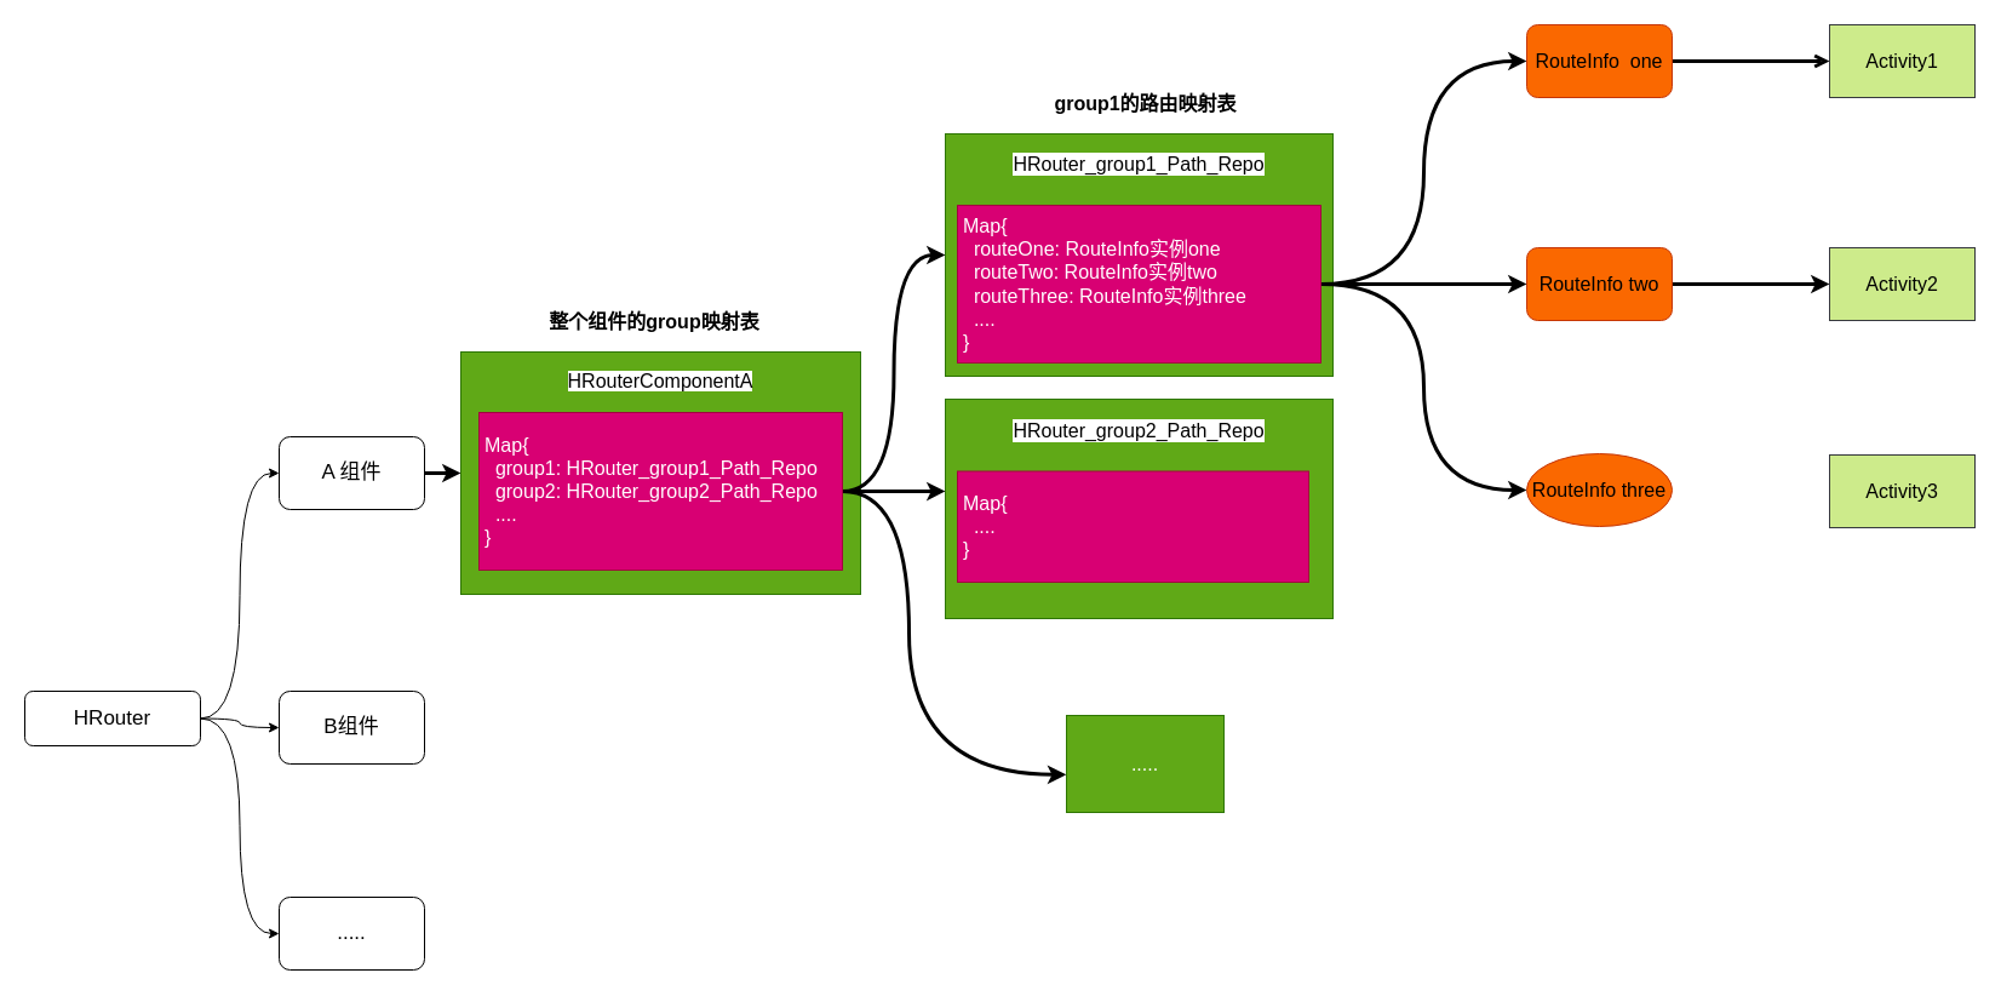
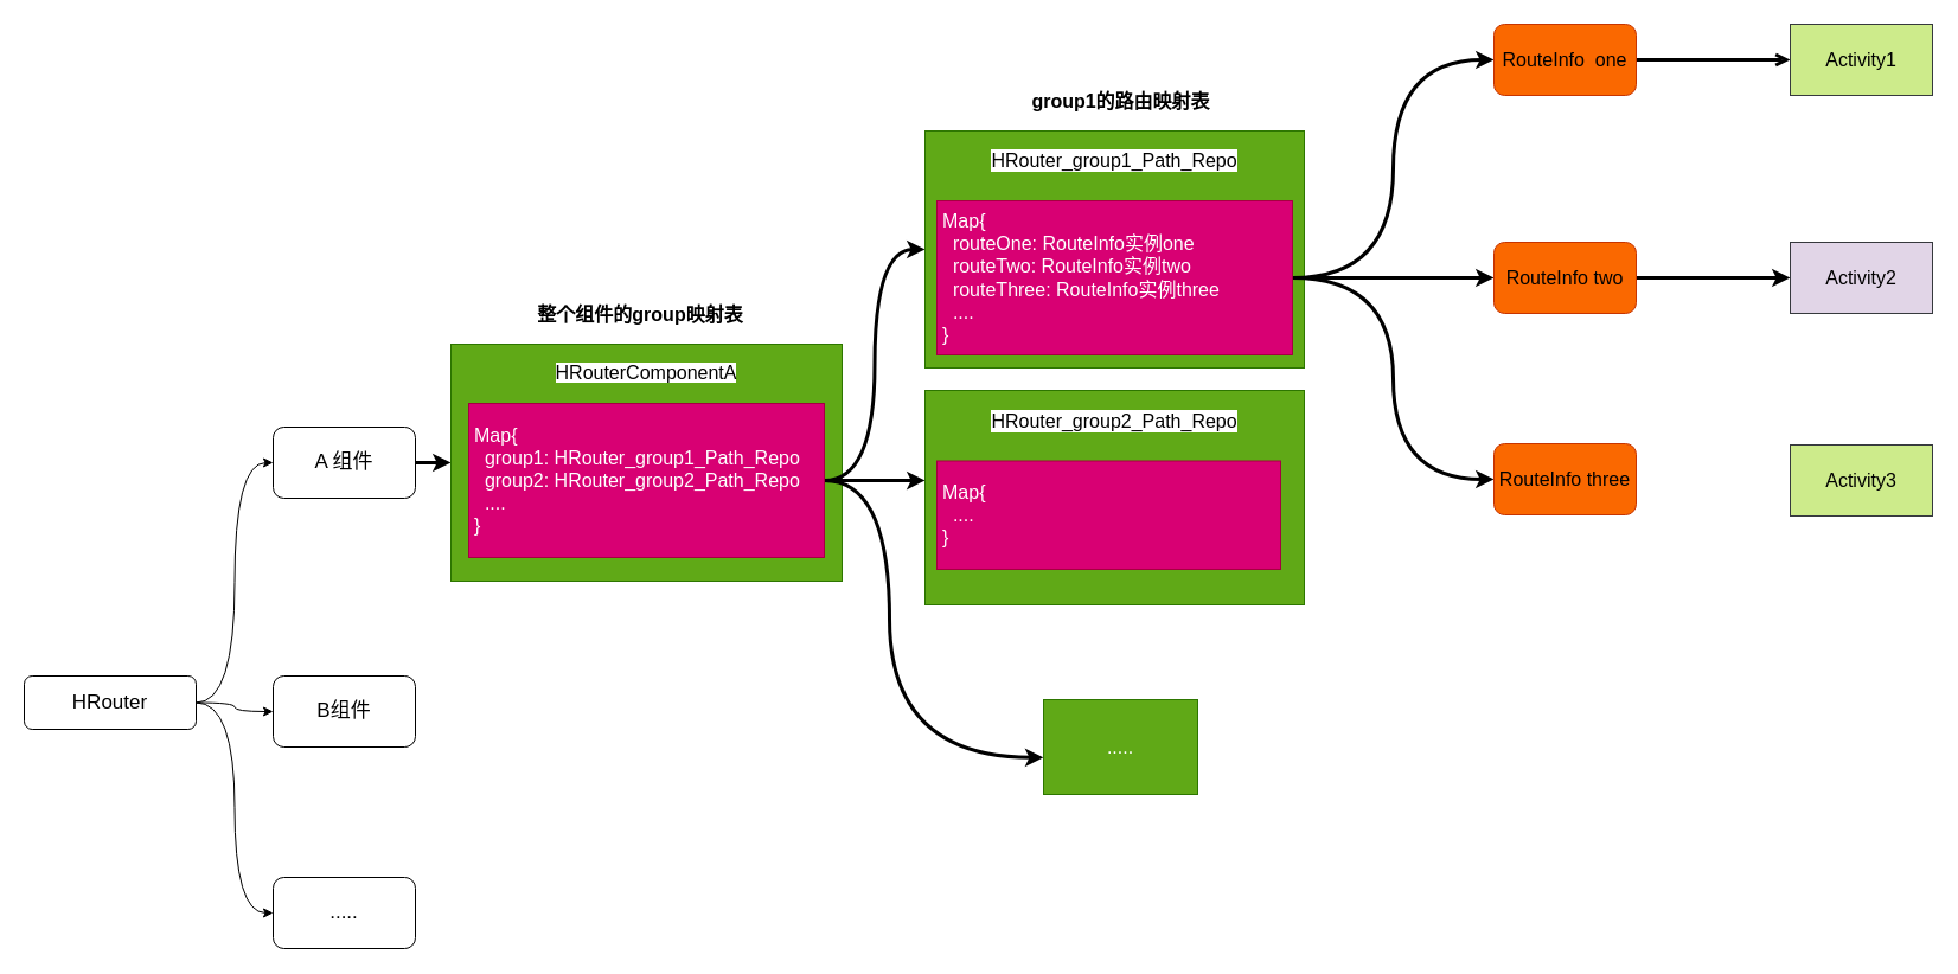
- <mxCell id="34" value="Activity2" style="rounded=0;whiteSpace=wrap;html=1;labelBackgroundColor=none;fontSize=16;labelBorderColor=none;fillColor=#cdeb8b;strokeColor=#36393d;" vertex="1" parent="1"><mxGeometry x="1510" y="204" width="120" height="60" as="geometry" /></mxCell>
+ <mxCell id="34" value="Activity2" style="rounded=0;whiteSpace=wrap;html=1;labelBackgroundColor=none;fontSize=16;labelBorderColor=none;fillColor=#e1d5e7;strokeColor=#36393d;" vertex="1" parent="1"><mxGeometry x="1510" y="204" width="120" height="60" as="geometry" /></mxCell>
- <mxCell id="32" value="RouteInfo three" style="ellipse;whiteSpace=wrap;html=1;labelBackgroundColor=none;fontSize=16;labelBorderColor=none;fillColor=#fa6800;fontColor=#000000;strokeColor=#C73500;" vertex="1" parent="1"><mxGeometry x="1260" y="374" width="120" height="60" as="geometry" /></mxCell>
+ <mxCell id="32" value="RouteInfo three" style="rounded=1;whiteSpace=wrap;html=1;labelBackgroundColor=none;fontSize=16;labelBorderColor=none;fillColor=#fa6800;fontColor=#000000;strokeColor=#C73500;" vertex="1" parent="1"><mxGeometry x="1260" y="374" width="120" height="60" as="geometry" /></mxCell>
